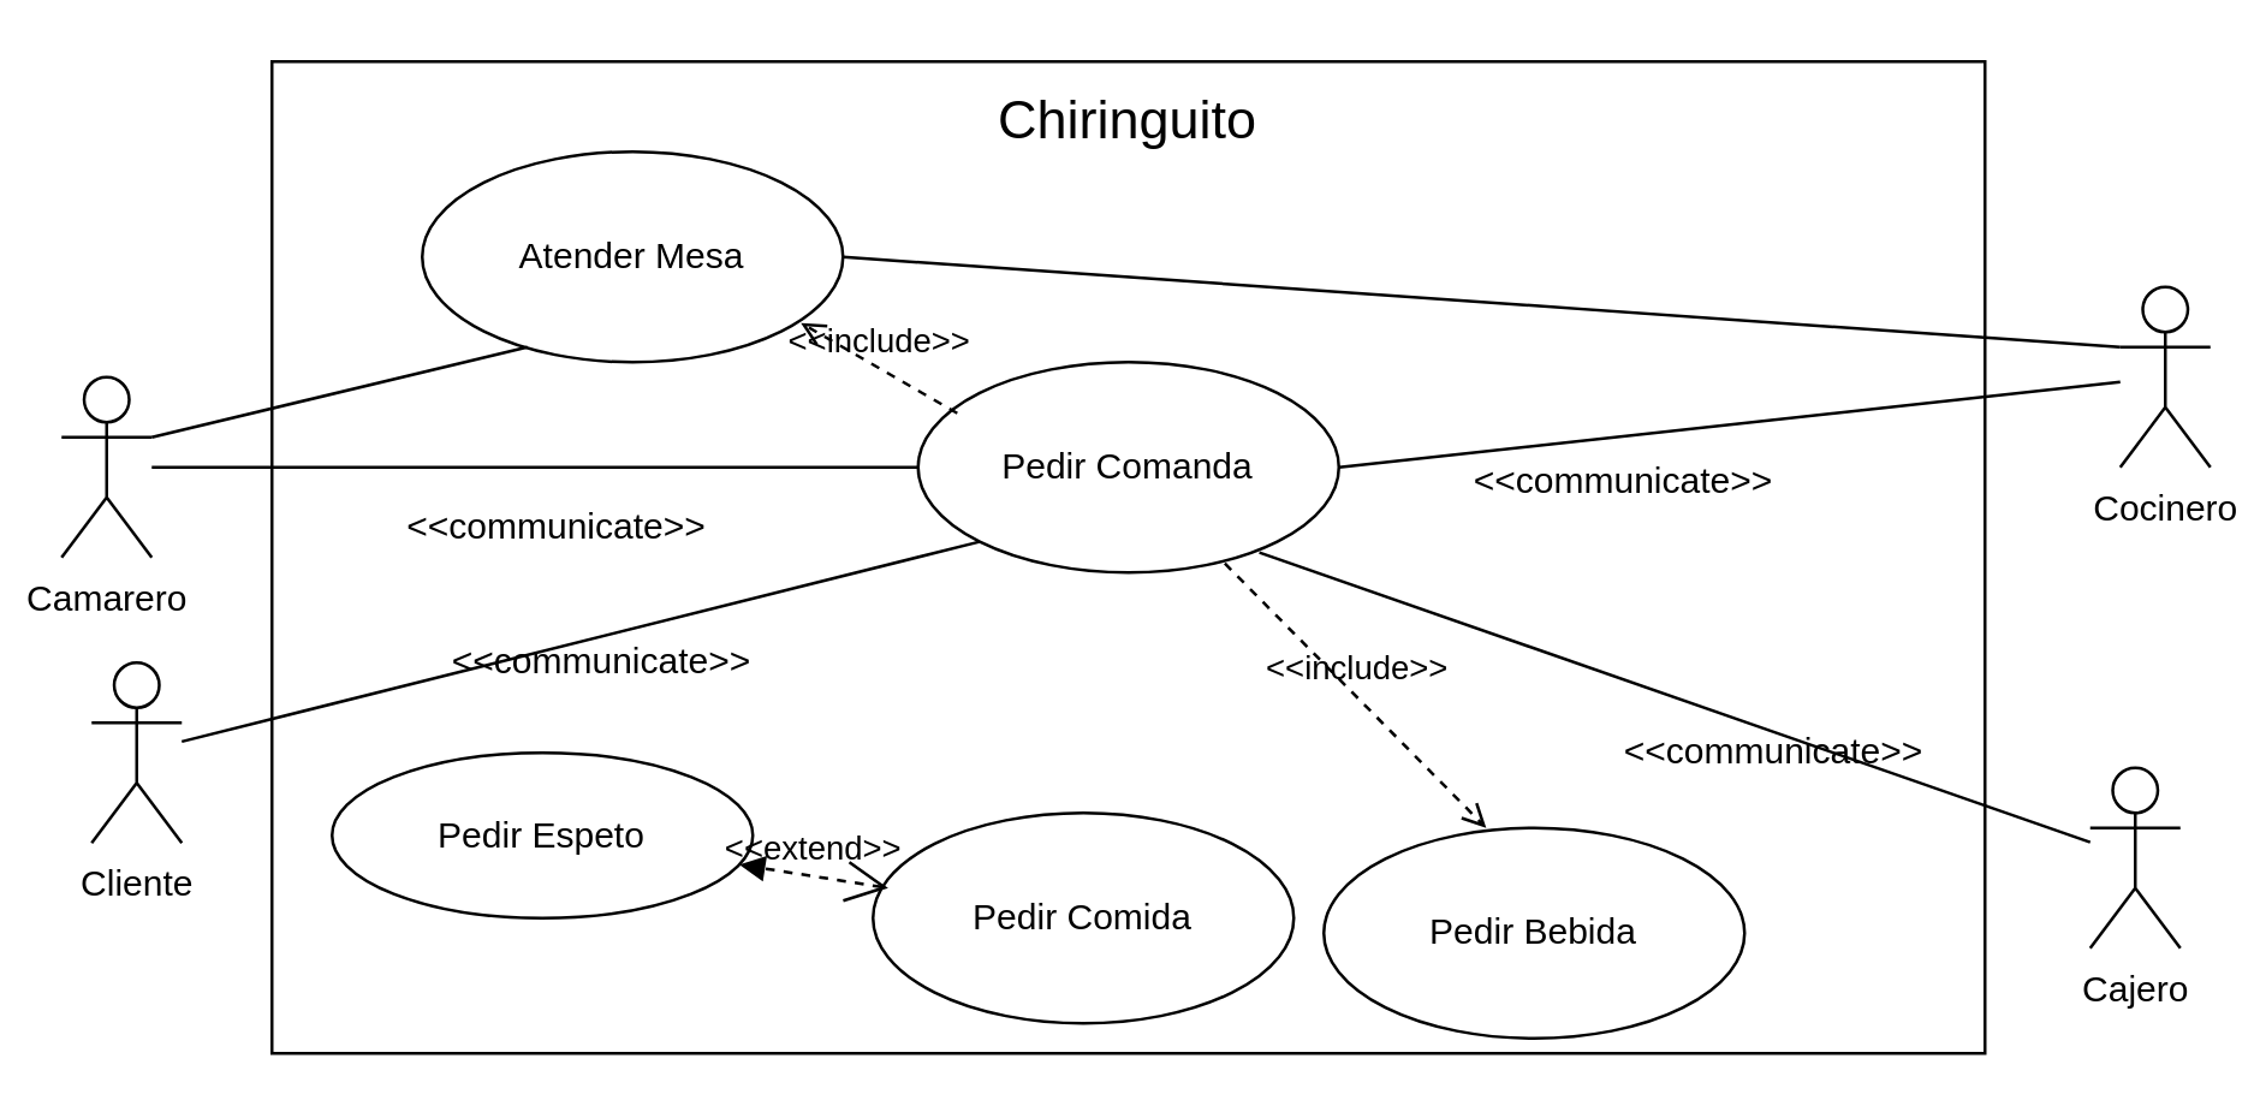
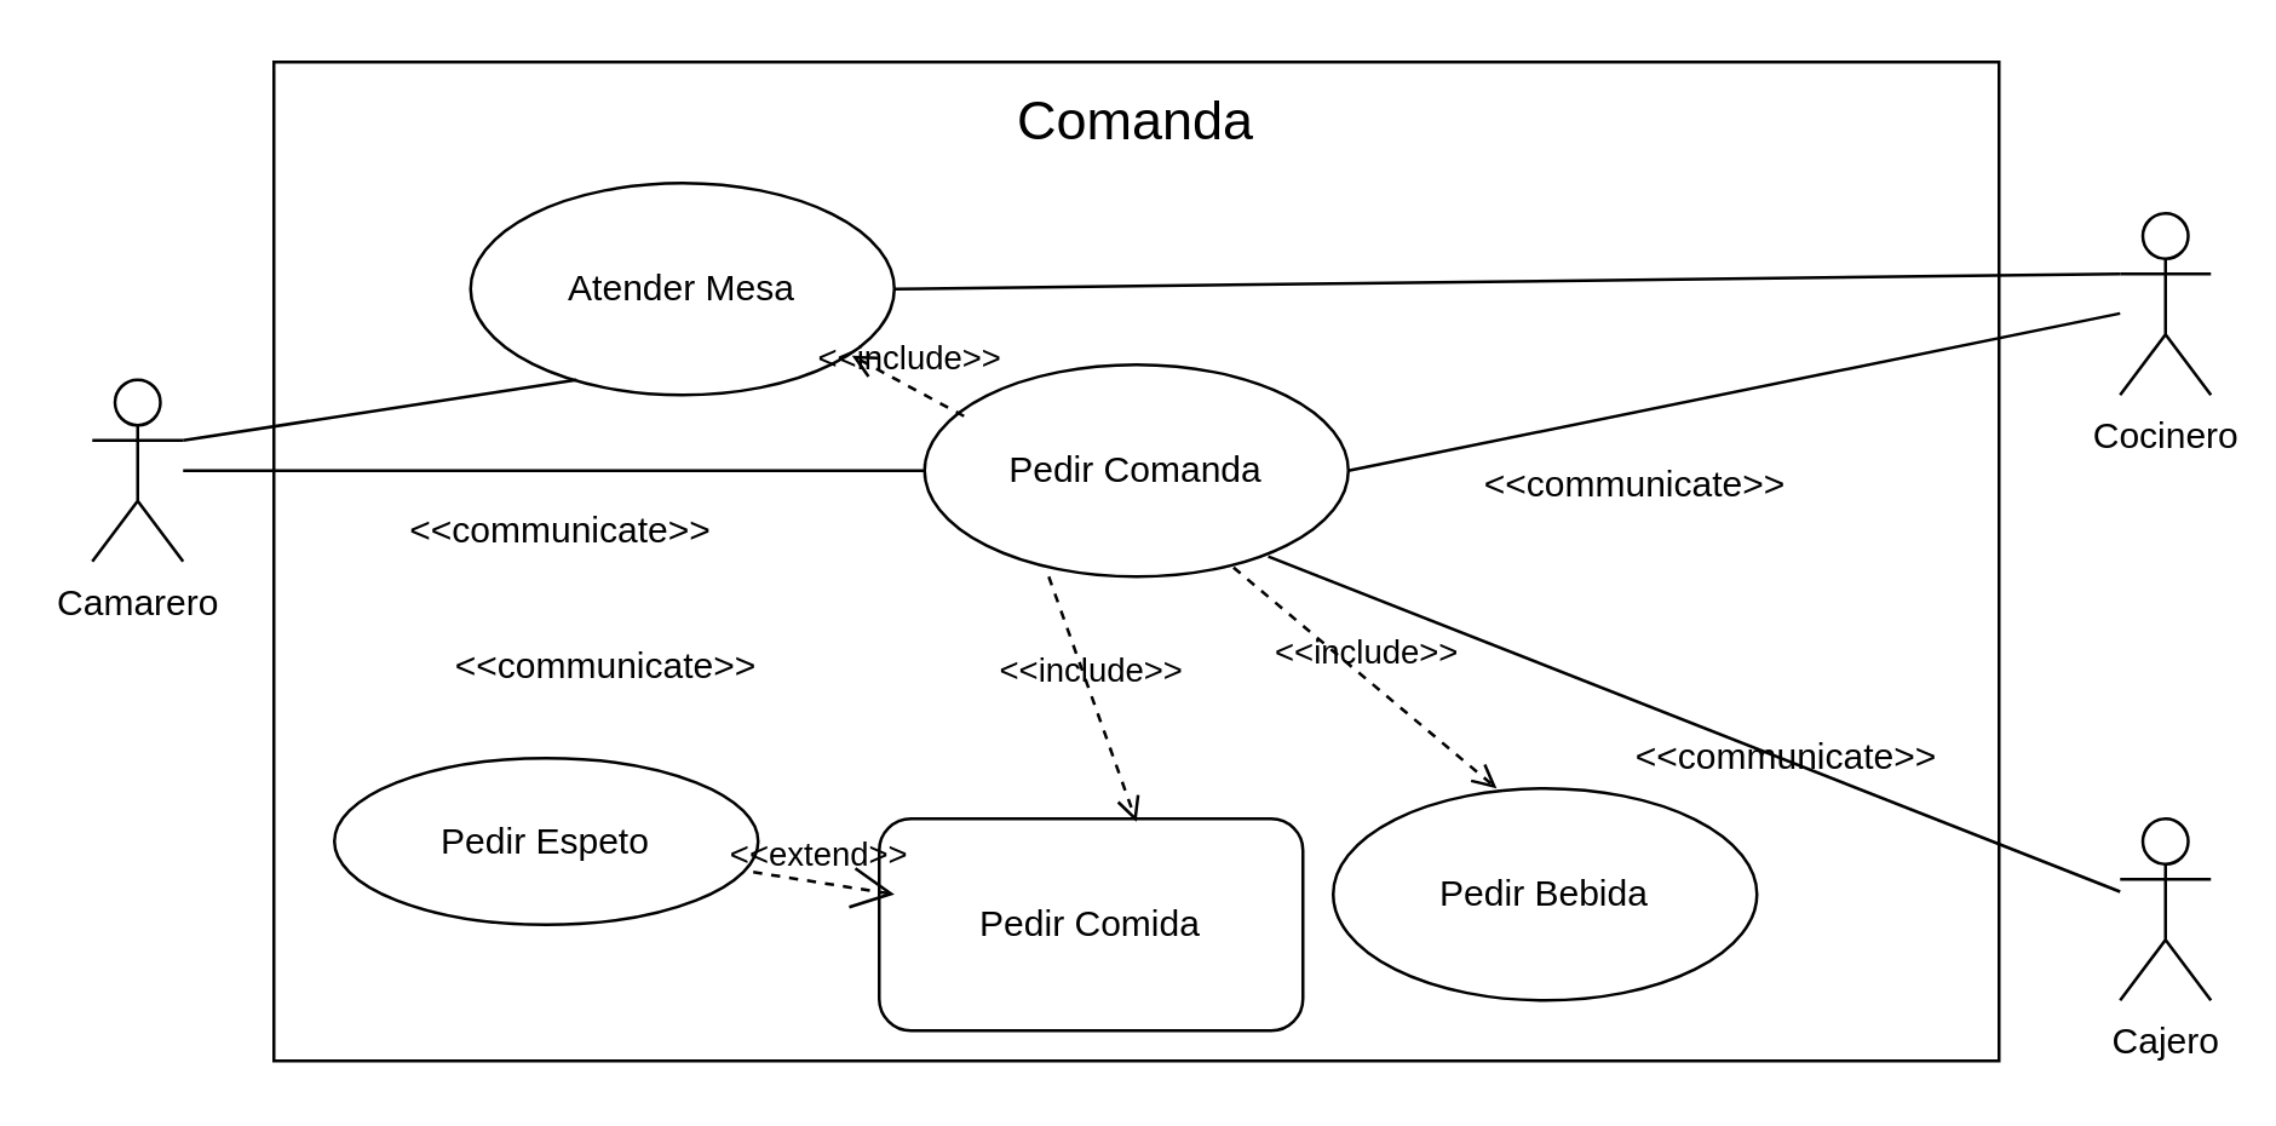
- <mxCell id="3" value="&lt;font style=&quot;font-size: 18px&quot;&gt;Chiringuito&lt;/font&gt;" style="text;html=1;strokeColor=none;fillColor=none;align=center;verticalAlign=middle;whiteSpace=wrap;rounded=0;" parent="1" vertex="1"><mxGeometry x="255" y="30" width="240" height="20" as="geometry" /></mxCell>
+ <mxCell id="3" value="&lt;font style=&quot;font-size: 18px&quot;&gt;Comanda&lt;/font&gt;" style="text;html=1;strokeColor=none;fillColor=none;align=center;verticalAlign=middle;whiteSpace=wrap;rounded=0;" parent="1" vertex="1"><mxGeometry x="255" y="30" width="240" height="20" as="geometry" /></mxCell>
- <mxCell id="26" value="Atender Mesa" style="ellipse;whiteSpace=wrap;html=1;" vertex="1" parent="1"><mxGeometry x="140" y="50" width="140" height="70" as="geometry" /></mxCell>
+ <mxCell id="26" value="Atender Mesa" style="ellipse;whiteSpace=wrap;html=1;" vertex="1" parent="1"><mxGeometry x="155" y="60" width="140" height="70" as="geometry" /></mxCell>
- <mxCell id="7" value="Cocinero" style="shape=umlActor;html=1;verticalLabelPosition=bottom;verticalAlign=top;align=center;fillColor=none;" parent="1" vertex="1"><mxGeometry x="705" y="95" width="30" height="60" as="geometry" /></mxCell>
+ <mxCell id="7" value="Cocinero" style="shape=umlActor;html=1;verticalLabelPosition=bottom;verticalAlign=top;align=center;fillColor=none;" parent="1" vertex="1"><mxGeometry x="700" y="70" width="30" height="60" as="geometry" /></mxCell>
- <mxCell id="4" value="Camarero" style="shape=umlActor;verticalLabelPosition=bottom;verticalAlign=top;html=1;outlineConnect=0;fillColor=none;" parent="1" vertex="1"><mxGeometry x="20" y="125" width="30" height="60" as="geometry" /></mxCell>
+ <mxCell id="4" value="Camarero" style="shape=umlActor;verticalLabelPosition=bottom;verticalAlign=top;html=1;outlineConnect=0;fillColor=none;" parent="1" vertex="1"><mxGeometry x="30" y="125" width="30" height="60" as="geometry" /></mxCell>
- <mxCell id="17" value="" style="edgeStyle=none;html=1;endArrow=none;verticalAlign=bottom;entryX=0;entryY=1;entryDx=0;entryDy=0;" parent="16" source="6" target="5" edge="1"><mxGeometry width="160" relative="1" as="geometry"><mxPoint x="160" y="-30" as="sourcePoint" /><mxPoint x="320" y="-30" as="targetPoint" /></mxGeometry></mxCell>
+ <mxCell id="25" value="&amp;lt;&amp;lt;include&amp;gt;&amp;gt;" style="edgeStyle=none;html=1;endArrow=open;verticalAlign=bottom;dashed=1;labelBackgroundColor=none;exitX=0.293;exitY=1;exitDx=0;exitDy=0;exitPerimeter=0;entryX=0.607;entryY=0.014;entryDx=0;entryDy=0;entryPerimeter=0;" edge="1" parent="1" source="5" target="22"><mxGeometry width="160" relative="1" as="geometry"><mxPoint x="310" y="210" as="sourcePoint" /><mxPoint x="470" y="210" as="targetPoint" /></mxGeometry></mxCell>
- <mxCell id="6" value="Cliente" style="shape=umlActor;html=1;verticalLabelPosition=bottom;verticalAlign=top;align=center;fillColor=none;" parent="1" vertex="1"><mxGeometry x="30" y="220" width="30" height="60" as="geometry" /></mxCell>
- <mxCell id="8" value="Cajero" style="shape=umlActor;html=1;verticalLabelPosition=bottom;verticalAlign=top;align=center;fillColor=none;" parent="1" vertex="1"><mxGeometry x="695" y="255" width="30" height="60" as="geometry" /></mxCell>
+ <mxCell id="8" value="Cajero" style="shape=umlActor;html=1;verticalLabelPosition=bottom;verticalAlign=top;align=center;fillColor=none;" parent="1" vertex="1"><mxGeometry x="700" y="270" width="30" height="60" as="geometry" /></mxCell>
- <mxCell id="31" value="&amp;lt;&amp;lt;extend&amp;gt;&amp;gt;" style="edgeStyle=none;html=1;startArrow=open;endArrow=block;startSize=12;verticalAlign=bottom;dashed=1;labelBackgroundColor=none;exitX=0.036;exitY=0.357;exitDx=0;exitDy=0;exitPerimeter=0;" edge="1" parent="1" source="22" target="30"><mxGeometry width="160" relative="1" as="geometry"><mxPoint x="310" y="170" as="sourcePoint" /><mxPoint x="470" y="170" as="targetPoint" /></mxGeometry></mxCell>
+ <mxCell id="31" value="&amp;lt;&amp;lt;extend&amp;gt;&amp;gt;" style="edgeStyle=none;html=1;startArrow=open;endArrow=none;startSize=12;verticalAlign=bottom;dashed=1;labelBackgroundColor=none;exitX=0.036;exitY=0.357;exitDx=0;exitDy=0;exitPerimeter=0;" edge="1" parent="1" source="22" target="30"><mxGeometry width="160" relative="1" as="geometry"><mxPoint x="310" y="170" as="sourcePoint" /><mxPoint x="470" y="170" as="targetPoint" /></mxGeometry></mxCell>
- <mxCell id="22" value="Pedir Comida" style="ellipse;whiteSpace=wrap;html=1;" vertex="1" parent="1"><mxGeometry x="290" y="270" width="140" height="70" as="geometry" /></mxCell>
+ <mxCell id="22" value="Pedir Comida" style="whiteSpace=wrap;html=1;rounded=1;" vertex="1" parent="1"><mxGeometry x="290" y="270" width="140" height="70" as="geometry" /></mxCell>
- <mxCell id="23" value="Pedir Bebida" style="ellipse;whiteSpace=wrap;html=1;" vertex="1" parent="1"><mxGeometry x="440" y="275" width="140" height="70" as="geometry" /></mxCell>
+ <mxCell id="23" value="Pedir Bebida" style="ellipse;whiteSpace=wrap;html=1;" vertex="1" parent="1"><mxGeometry x="440" y="260" width="140" height="70" as="geometry" /></mxCell>
